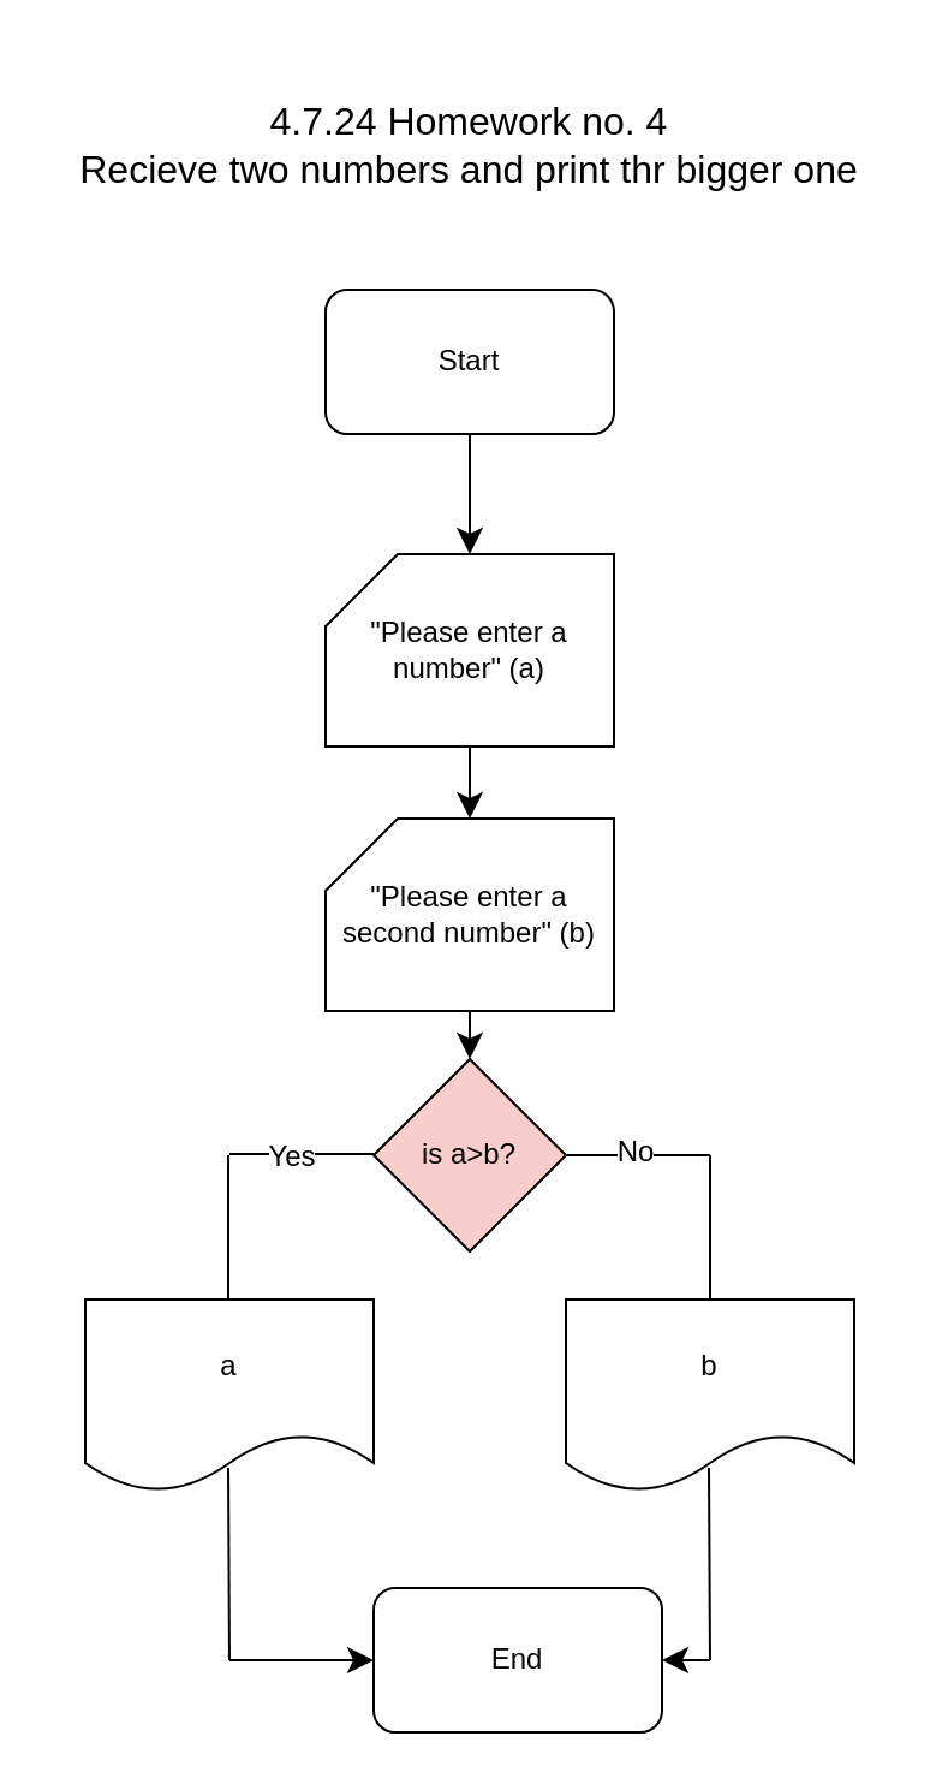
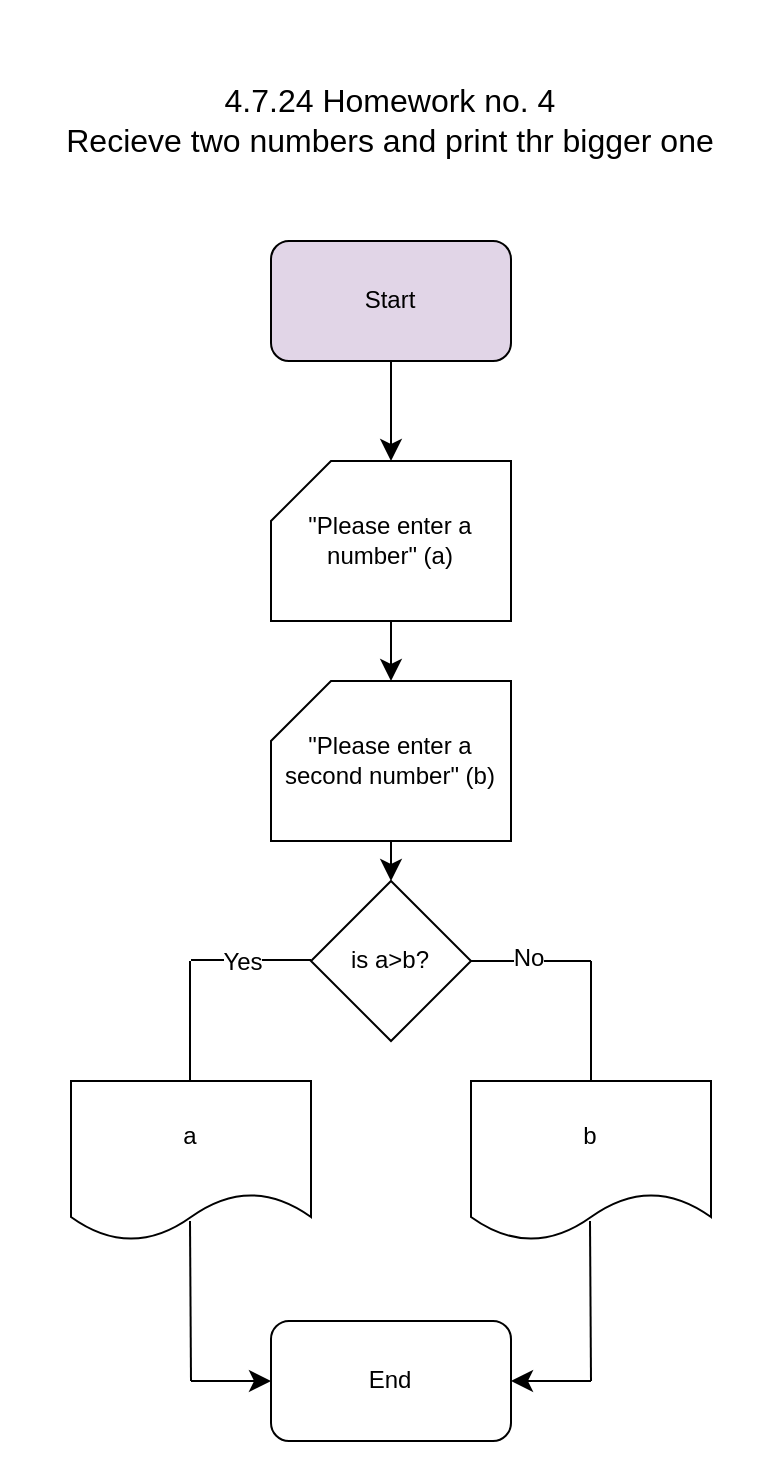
- <mxCell id="3" value="Start" style="rounded=1;whiteSpace=wrap;html=1;" vertex="1" parent="1"><mxGeometry x="135" y="120" width="120" height="60" as="geometry" /></mxCell>
+ <mxCell id="3" value="Start" style="rounded=1;whiteSpace=wrap;html=1;fillColor=#e1d5e7;" vertex="1" parent="1"><mxGeometry x="135" y="120" width="120" height="60" as="geometry" /></mxCell>
- <mxCell id="10" value="is a&amp;gt;b?" style="rhombus;whiteSpace=wrap;html=1;fillColor=#f8cecc;" vertex="1" parent="1"><mxGeometry x="155" y="440" width="80" height="80" as="geometry" /></mxCell>
+ <mxCell id="10" value="is a&amp;gt;b?" style="rhombus;whiteSpace=wrap;html=1;" vertex="1" parent="1"><mxGeometry x="155" y="440" width="80" height="80" as="geometry" /></mxCell>
- <mxCell id="22" value="End" style="rounded=1;whiteSpace=wrap;html=1;" vertex="1" parent="1"><mxGeometry x="155" y="660" width="120" height="60" as="geometry" /></mxCell>
+ <mxCell id="22" value="End" style="rounded=1;whiteSpace=wrap;html=1;" vertex="1" parent="1"><mxGeometry x="135" y="660" width="120" height="60" as="geometry" /></mxCell>
